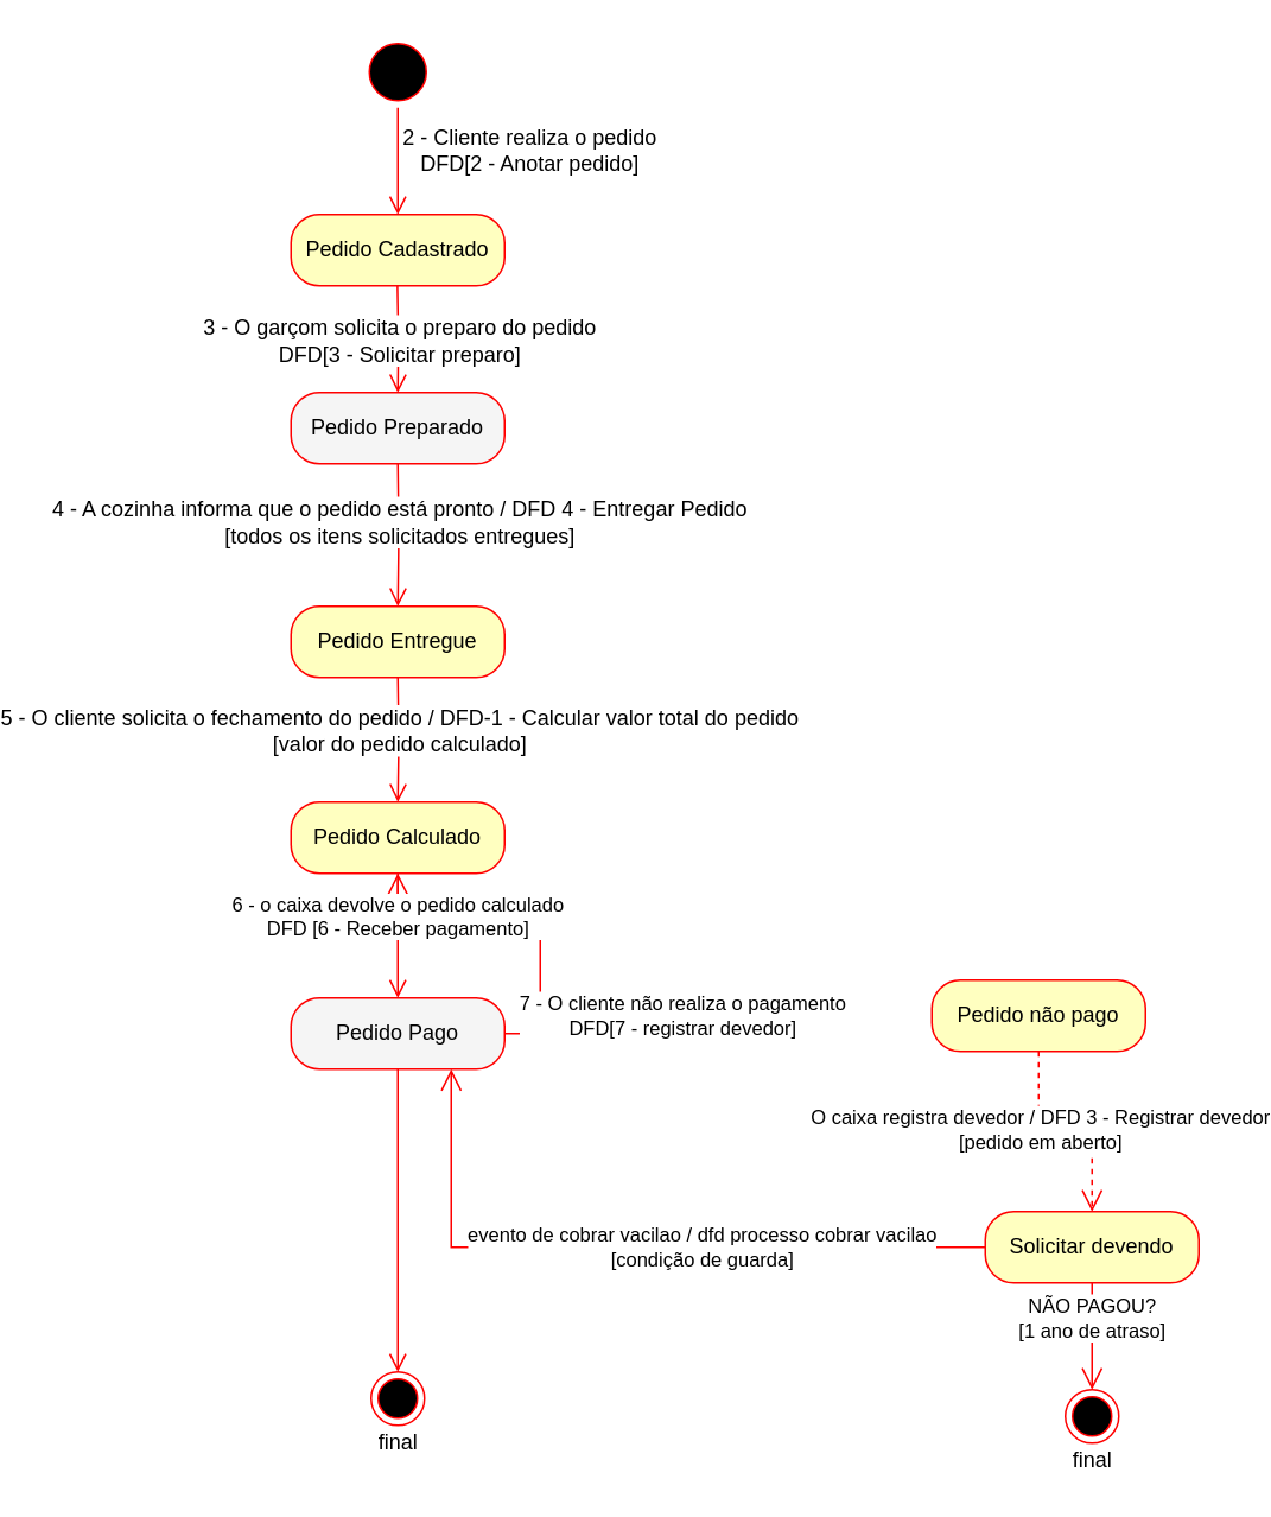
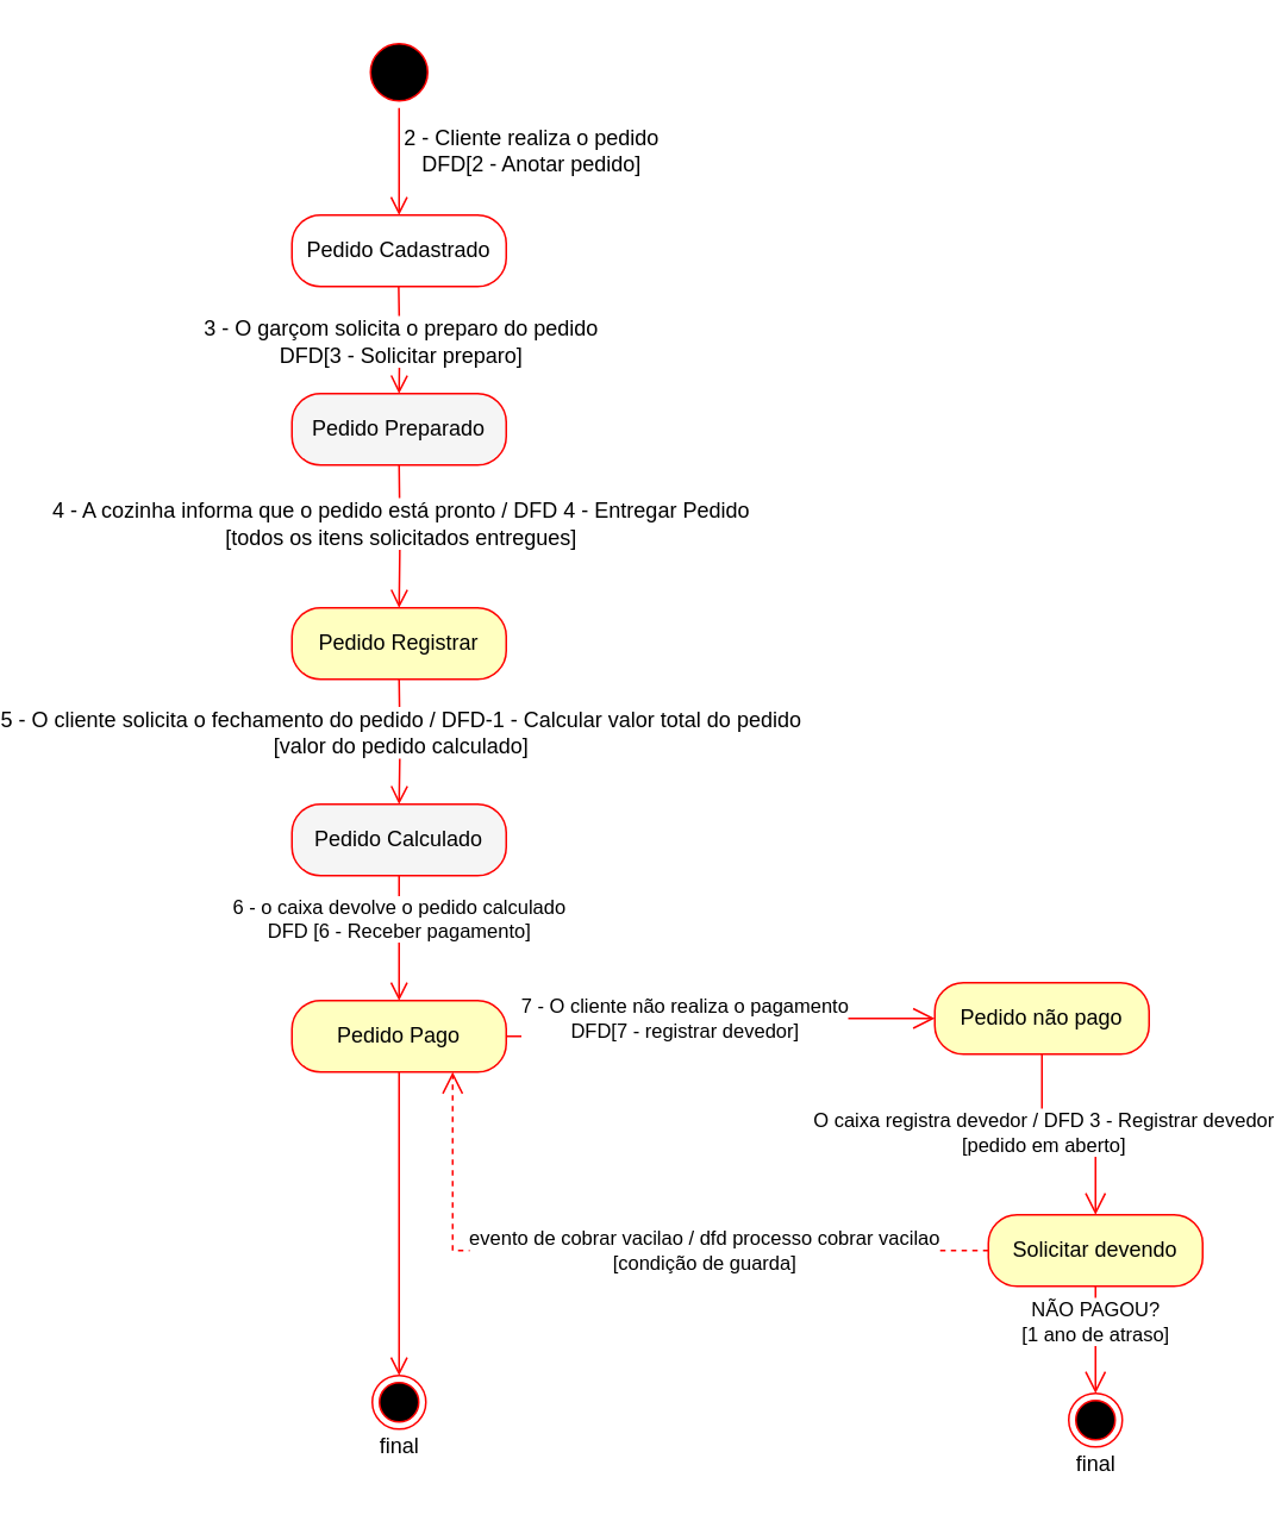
- <mxCell id="6" value="Pedido Cadastrado" style="rounded=1;whiteSpace=wrap;html=1;arcSize=40;fontColor=#000000;fillColor=#ffffc0;strokeColor=#ff0000;" parent="1" vertex="1"><mxGeometry x="20" y="120" width="120" height="40" as="geometry" /></mxCell>
+ <mxCell id="6" value="Pedido Cadastrado" style="rounded=1;whiteSpace=wrap;html=1;arcSize=40;fontColor=#000000;fillColor=#ffffff;strokeColor=#ff0000;" parent="1" vertex="1"><mxGeometry x="20" y="120" width="120" height="40" as="geometry" /></mxCell>
- <mxCell id="9" value="Pedido Entregue" style="rounded=1;whiteSpace=wrap;html=1;arcSize=40;fontColor=#000000;fillColor=#ffffc0;strokeColor=#ff0000;" parent="1" vertex="1"><mxGeometry x="20" y="340" width="120" height="40" as="geometry" /></mxCell>
+ <mxCell id="9" value="Pedido Registrar" style="rounded=1;whiteSpace=wrap;html=1;arcSize=40;fontColor=#000000;fillColor=#ffffc0;strokeColor=#ff0000;" parent="1" vertex="1"><mxGeometry x="20" y="340" width="120" height="40" as="geometry" /></mxCell>
- <mxCell id="17" value="Pedido Calculado" style="rounded=1;whiteSpace=wrap;html=1;arcSize=40;fontColor=#000000;fillColor=#ffffc0;strokeColor=#ff0000;" parent="1" vertex="1"><mxGeometry x="20" y="450" width="120" height="40" as="geometry" /></mxCell>
+ <mxCell id="17" value="Pedido Calculado" style="rounded=1;whiteSpace=wrap;html=1;arcSize=40;fontColor=#000000;fillColor=#f5f5f5;strokeColor=#ff0000;" parent="1" vertex="1"><mxGeometry x="20" y="450" width="120" height="40" as="geometry" /></mxCell>
- <mxCell id="18" style="edgeStyle=orthogonalEdgeStyle;rounded=0;orthogonalLoop=1;jettySize=auto;html=1;strokeColor=#FF0000;endArrow=open;endFill=0;startSize=6;endSize=10;exitX=1;exitY=0.5;exitDx=0;exitDy=0;" parent="1" source="14" edge="1" target="17"><mxGeometry relative="1" as="geometry"><mxPoint x="180" y="580" as="targetPoint" /></mxGeometry></mxCell>
+ <mxCell id="18" style="edgeStyle=orthogonalEdgeStyle;rounded=0;orthogonalLoop=1;jettySize=auto;html=1;strokeColor=#FF0000;endArrow=open;endFill=0;startSize=6;endSize=10;exitX=1;exitY=0.5;exitDx=0;exitDy=0;entryX=0;entryY=0.5;entryDx=0;entryDy=0;" parent="1" source="14" edge="1" target="22"><mxGeometry relative="1" as="geometry"><mxPoint x="180" y="580" as="targetPoint" /></mxGeometry></mxCell>
- <mxCell id="14" value="Pedido Pago" style="rounded=1;whiteSpace=wrap;html=1;arcSize=40;fontColor=#000000;fillColor=#f5f5f5;strokeColor=#ff0000;" parent="1" vertex="1"><mxGeometry x="20" y="560" width="120" height="40" as="geometry" /></mxCell>
+ <mxCell id="14" value="Pedido Pago" style="rounded=1;whiteSpace=wrap;html=1;arcSize=40;fontColor=#000000;fillColor=#ffffc0;strokeColor=#ff0000;" parent="1" vertex="1"><mxGeometry x="20" y="560" width="120" height="40" as="geometry" /></mxCell>
- <mxCell id="26" style="edgeStyle=orthogonalEdgeStyle;rounded=0;orthogonalLoop=1;jettySize=auto;html=1;entryX=0.75;entryY=1;entryDx=0;entryDy=0;strokeColor=#FF0000;endArrow=open;endFill=0;endSize=10;" edge="1" parent="1" source="29" target="14"><mxGeometry relative="1" as="geometry" /></mxCell>
+ <mxCell id="26" style="edgeStyle=orthogonalEdgeStyle;rounded=0;orthogonalLoop=1;jettySize=auto;html=1;entryX=0.75;entryY=1;entryDx=0;entryDy=0;strokeColor=#FF0000;endArrow=open;endFill=0;endSize=10;dashed=1;" edge="1" parent="1" source="29" target="14"><mxGeometry relative="1" as="geometry" /></mxCell>
- <mxCell id="20" value="7 - O cliente não realiza o pagamento&lt;br&gt;DFD[7 - registrar devedor]" style="edgeStyle=orthogonalEdgeStyle;rounded=0;orthogonalLoop=1;jettySize=auto;html=1;startSize=6;endArrow=open;endFill=0;endSize=10;strokeColor=#FF0000;entryX=0.5;entryY=0;entryDx=0;entryDy=0;dashed=1;" parent="1" source="22" target="29" edge="1"><mxGeometry x="-1" y="-201" relative="1" as="geometry"><mxPoint x="485" y="670" as="targetPoint" /><Array as="points" /><mxPoint x="1" y="-20" as="offset" /></mxGeometry></mxCell>
+ <mxCell id="20" value="7 - O cliente não realiza o pagamento&lt;br&gt;DFD[7 - registrar devedor]" style="edgeStyle=orthogonalEdgeStyle;rounded=0;orthogonalLoop=1;jettySize=auto;html=1;startSize=6;endArrow=open;endFill=0;endSize=10;strokeColor=#FF0000;entryX=0.5;entryY=0;entryDx=0;entryDy=0;" parent="1" source="22" target="29" edge="1"><mxGeometry x="-1" y="-201" relative="1" as="geometry"><mxPoint x="485" y="670" as="targetPoint" /><Array as="points" /><mxPoint x="1" y="-20" as="offset" /></mxGeometry></mxCell>
